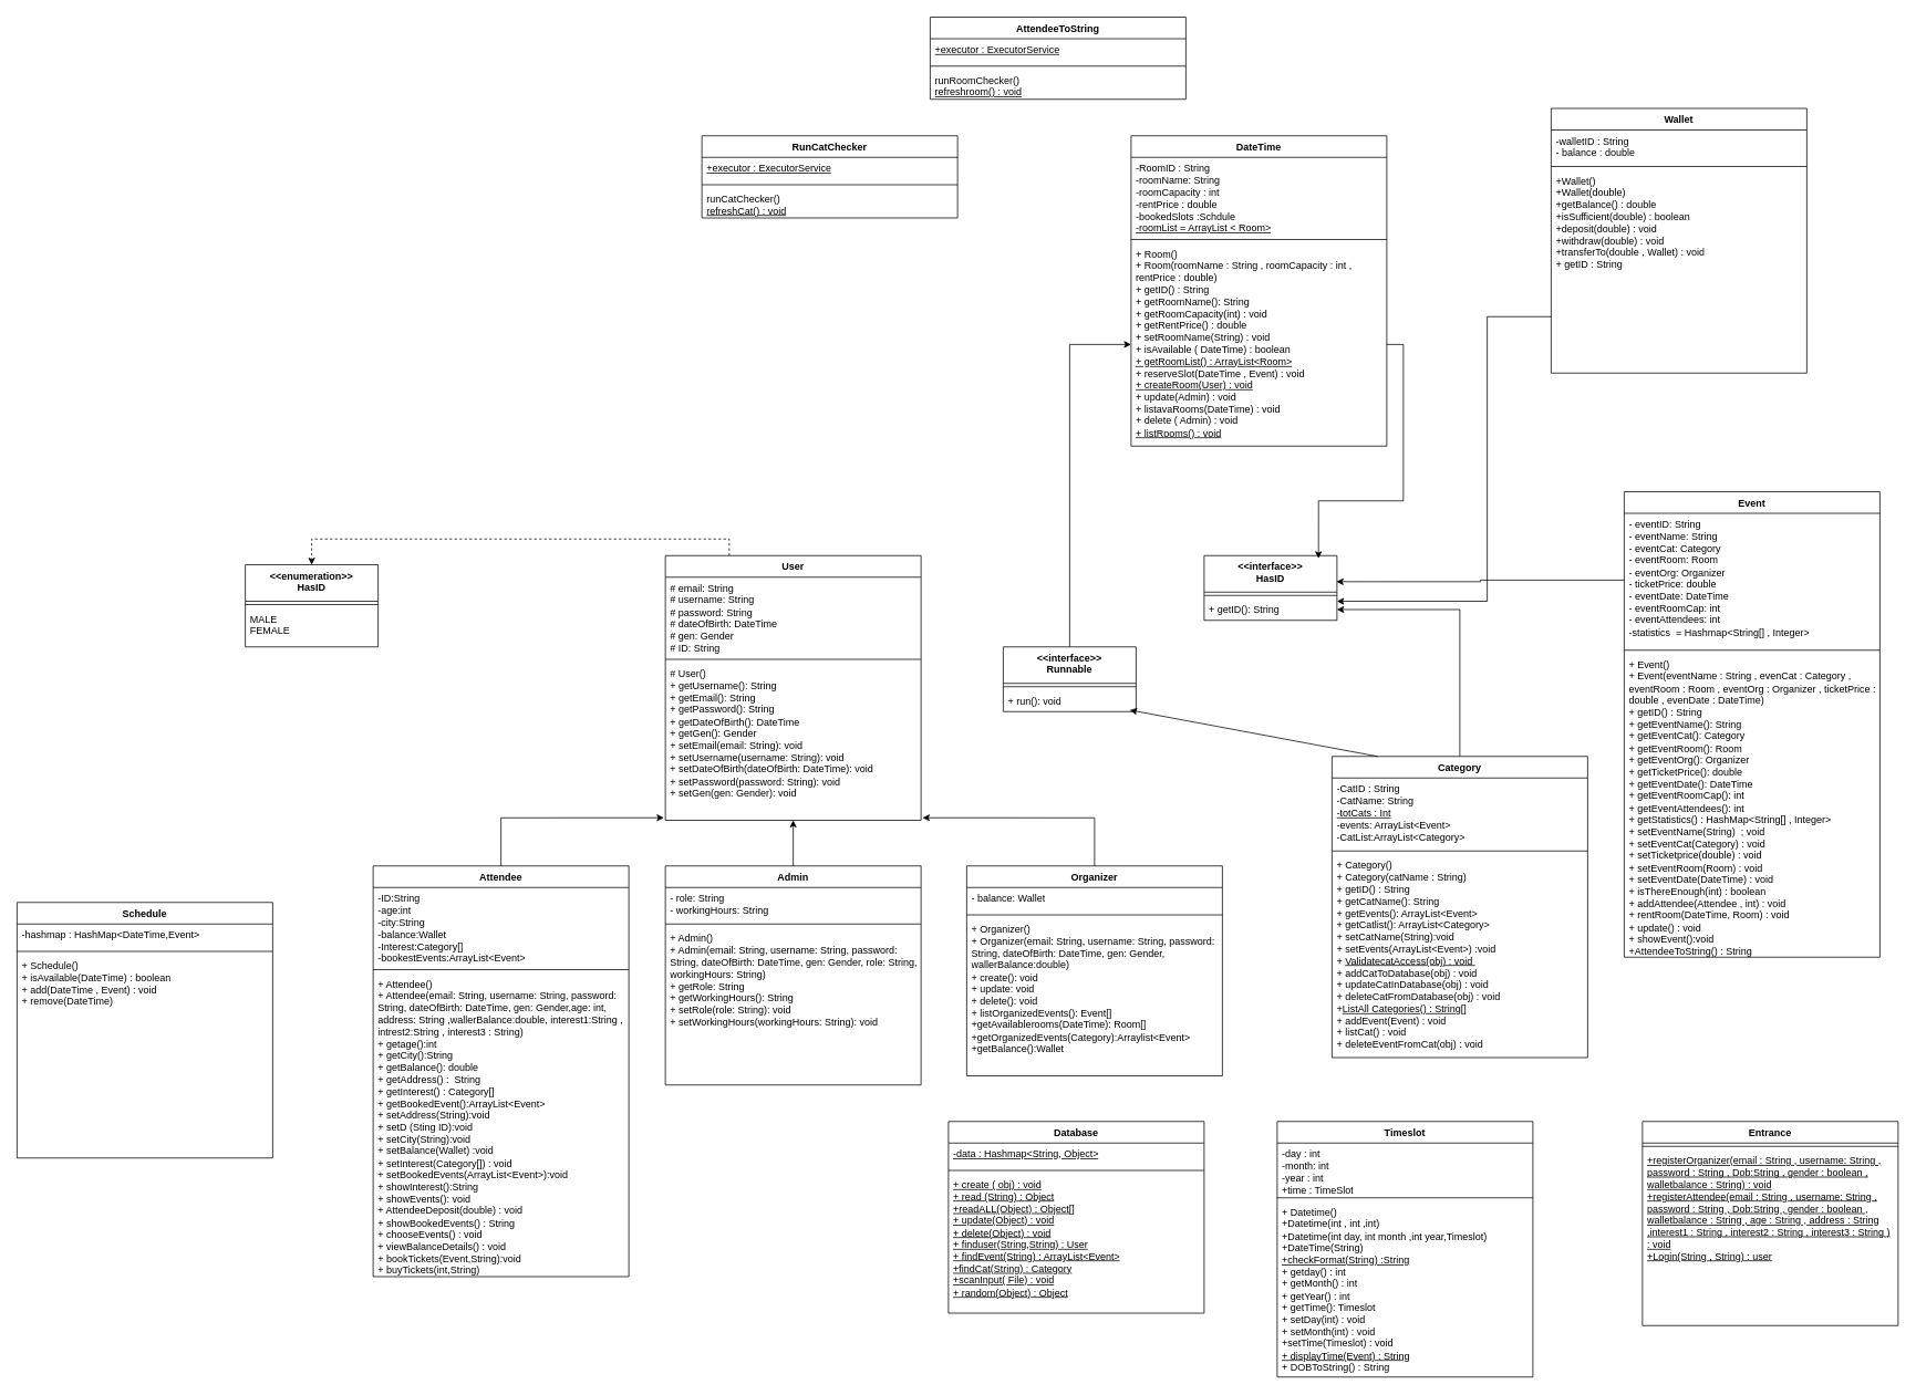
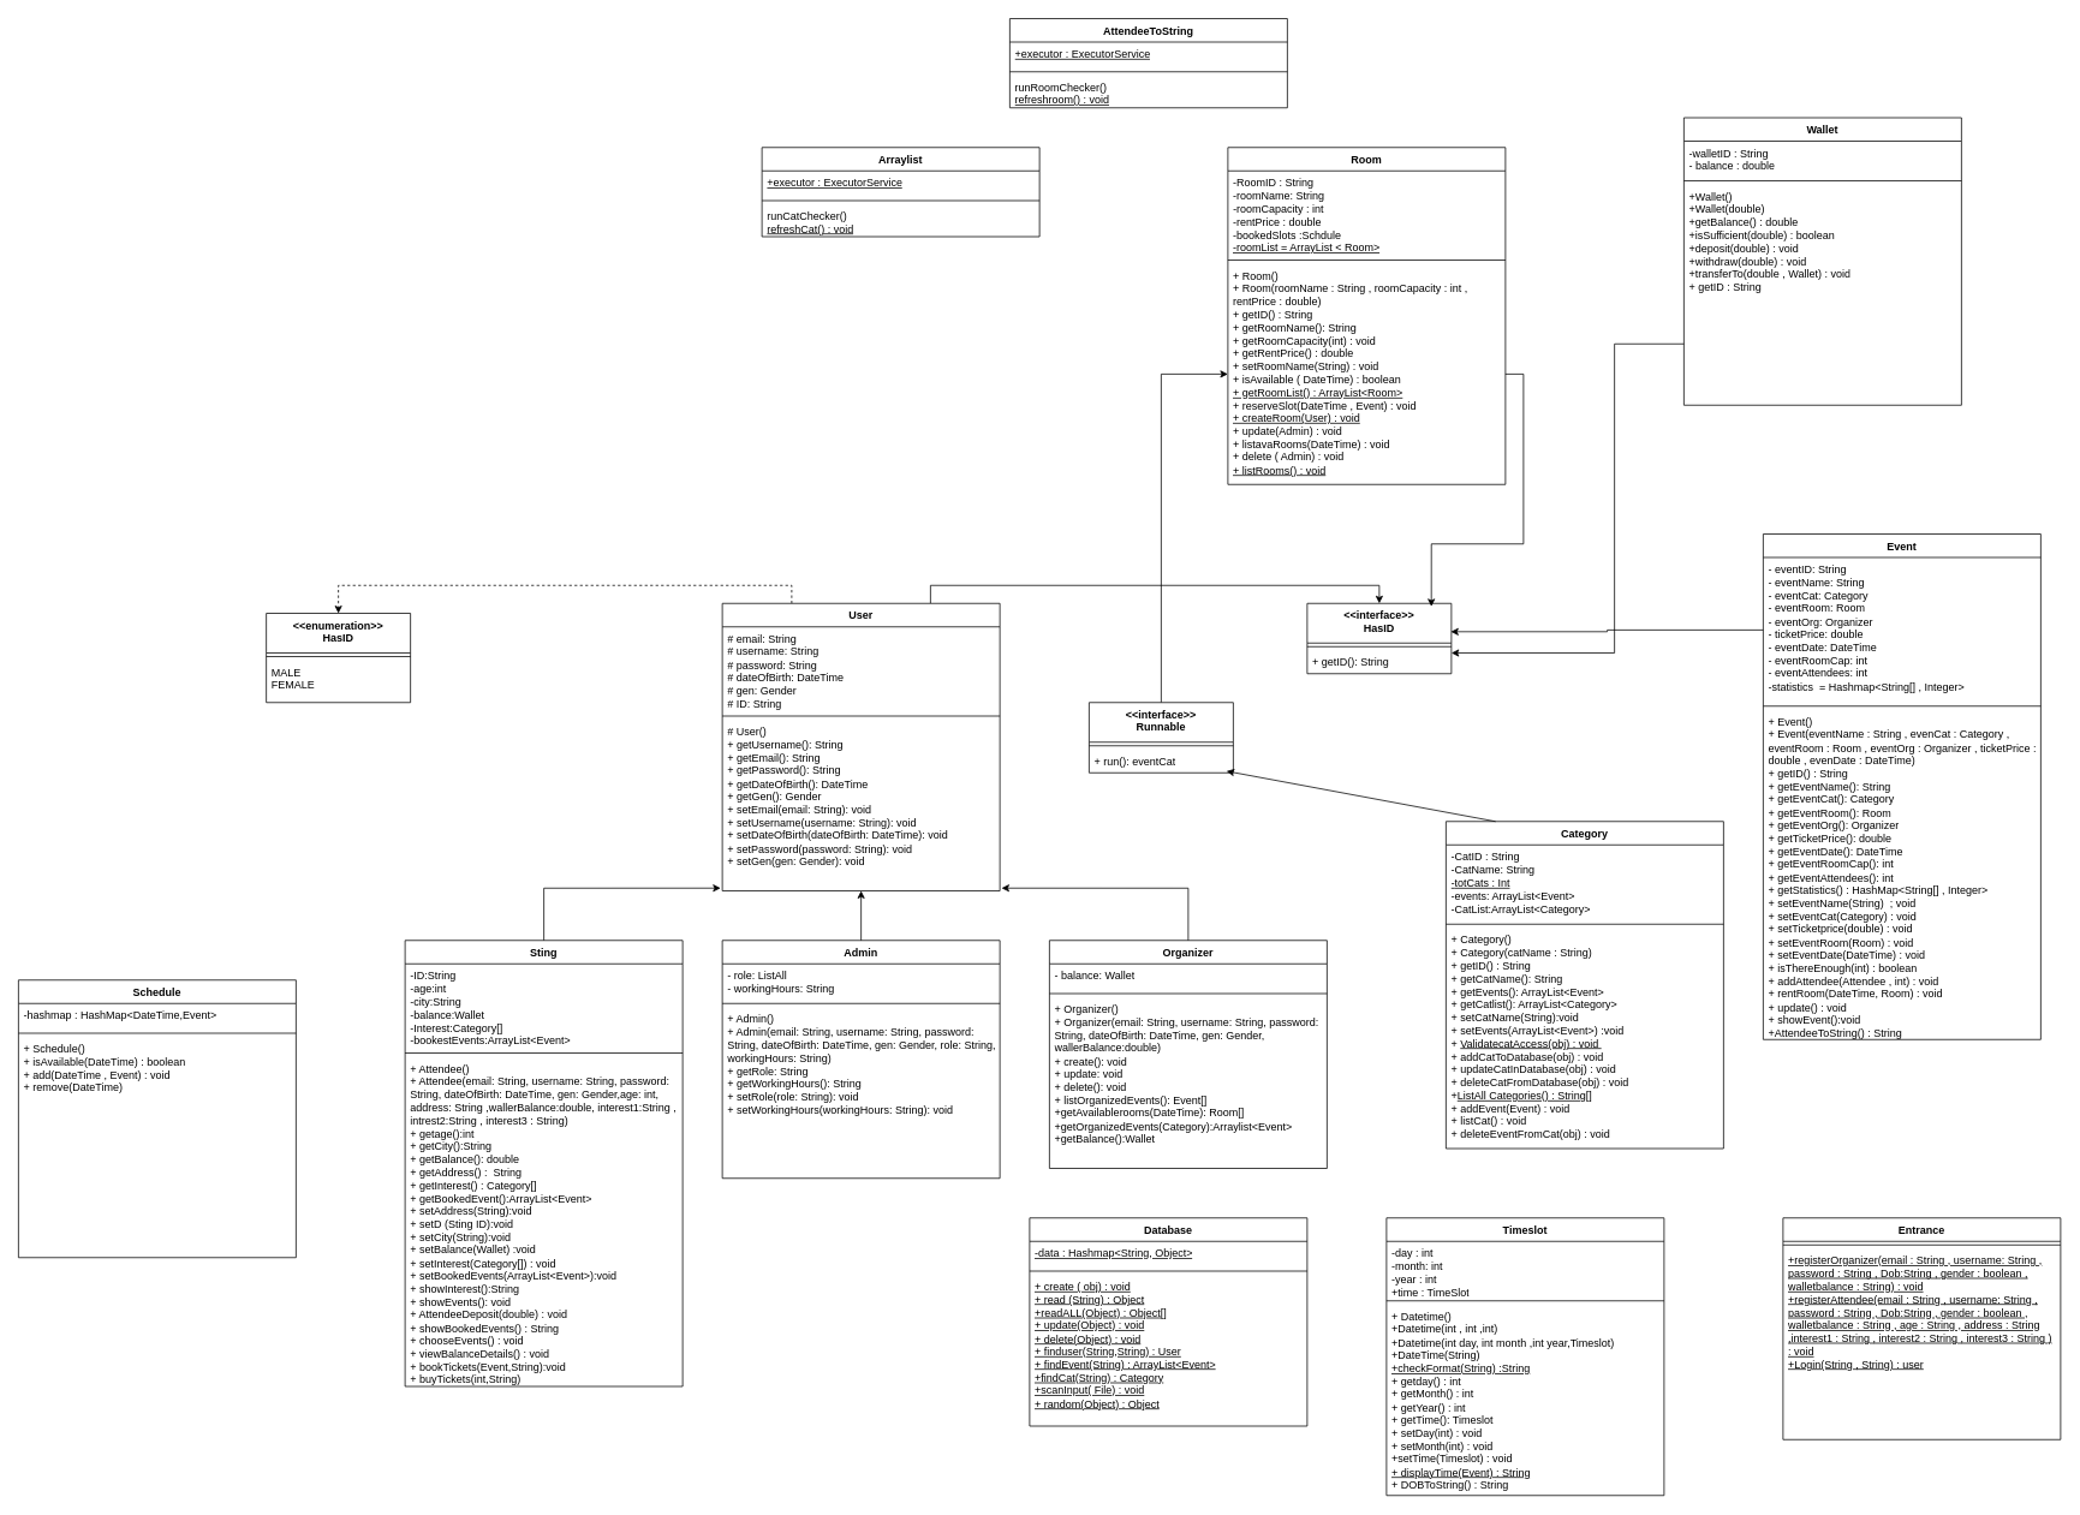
- <mxCell id="59" value="RunCatChecker" style="swimlane;fontStyle=1;align=center;verticalAlign=top;childLayout=stackLayout;horizontal=1;startSize=26;horizontalStack=0;resizeParent=1;resizeParentMax=0;resizeLast=0;collapsible=1;marginBottom=0;whiteSpace=wrap;html=1;" vertex="1" parent="1"><mxGeometry x="845" y="163" width="308" height="99" as="geometry" /></mxCell>
+ <mxCell id="59" value="Arraylist" style="swimlane;fontStyle=1;align=center;verticalAlign=top;childLayout=stackLayout;horizontal=1;startSize=26;horizontalStack=0;resizeParent=1;resizeParentMax=0;resizeLast=0;collapsible=1;marginBottom=0;whiteSpace=wrap;html=1;" vertex="1" parent="1"><mxGeometry x="845" y="163" width="308" height="99" as="geometry" /></mxCell>
- <mxCell id="53" value="DateTime" style="swimlane;fontStyle=1;align=center;verticalAlign=top;childLayout=stackLayout;horizontal=1;startSize=26;horizontalStack=0;resizeParent=1;resizeParentMax=0;resizeLast=0;collapsible=1;marginBottom=0;whiteSpace=wrap;html=1;" vertex="1" parent="1"><mxGeometry x="1362" y="163" width="308" height="374" as="geometry" /></mxCell>
+ <mxCell id="53" value="Room" style="swimlane;fontStyle=1;align=center;verticalAlign=top;childLayout=stackLayout;horizontal=1;startSize=26;horizontalStack=0;resizeParent=1;resizeParentMax=0;resizeLast=0;collapsible=1;marginBottom=0;whiteSpace=wrap;html=1;" vertex="1" parent="1"><mxGeometry x="1362" y="163" width="308" height="374" as="geometry" /></mxCell>
+ <mxCell id="11" style="edgeStyle=orthogonalEdgeStyle;rounded=0;orthogonalLoop=1;jettySize=auto;html=1;exitX=0.75;exitY=0;exitDx=0;exitDy=0;entryX=0.5;entryY=0;entryDx=0;entryDy=0;" parent="1" source="12" target="16" edge="1"><mxGeometry relative="1" as="geometry" /></mxCell>
- <mxCell id="37" style="edgeStyle=orthogonalEdgeStyle;rounded=0;orthogonalLoop=1;jettySize=auto;html=1;entryX=1;entryY=0.5;entryDx=0;entryDy=0;" edge="1" parent="1" source="38" target="18"><mxGeometry relative="1" as="geometry" /></mxCell>
- <mxCell id="36" value="+ run(): void" style="text;strokeColor=none;fillColor=none;align=left;verticalAlign=top;spacingLeft=4;spacingRight=4;overflow=hidden;rotatable=0;points=[[0,0.5],[1,0.5]];portConstraint=eastwest;whiteSpace=wrap;html=1;" vertex="1" parent="34"><mxGeometry y="52" width="160" height="26" as="geometry" /></mxCell>
+ <mxCell id="36" value="+ run(): eventCat" style="text;strokeColor=none;fillColor=none;align=left;verticalAlign=top;spacingLeft=4;spacingRight=4;overflow=hidden;rotatable=0;points=[[0,0.5],[1,0.5]];portConstraint=eastwest;whiteSpace=wrap;html=1;" vertex="1" parent="34"><mxGeometry y="52" width="160" height="26" as="geometry" /></mxCell>
- <mxCell id="28" value="Attendee" style="swimlane;fontStyle=1;align=center;verticalAlign=top;childLayout=stackLayout;horizontal=1;startSize=26;horizontalStack=0;resizeParent=1;resizeParentMax=0;resizeLast=0;collapsible=1;marginBottom=0;whiteSpace=wrap;html=1;" vertex="1" parent="1"><mxGeometry x="449" y="1043" width="308" height="495" as="geometry" /></mxCell>
+ <mxCell id="28" value="Sting" style="swimlane;fontStyle=1;align=center;verticalAlign=top;childLayout=stackLayout;horizontal=1;startSize=26;horizontalStack=0;resizeParent=1;resizeParentMax=0;resizeLast=0;collapsible=1;marginBottom=0;whiteSpace=wrap;html=1;" vertex="1" parent="1"><mxGeometry x="449" y="1043" width="308" height="495" as="geometry" /></mxCell>
- <mxCell id="3" value="- role: String&lt;div&gt;- workingHours: String&lt;/div&gt;" style="text;strokeColor=none;fillColor=none;align=left;verticalAlign=top;spacingLeft=4;spacingRight=4;overflow=hidden;rotatable=0;points=[[0,0.5],[1,0.5]];portConstraint=eastwest;whiteSpace=wrap;html=1;" parent="2" vertex="1"><mxGeometry y="26" width="308" height="40" as="geometry" /></mxCell>
+ <mxCell id="3" value="- role: ListAll&lt;div&gt;- workingHours: String&lt;/div&gt;" style="text;strokeColor=none;fillColor=none;align=left;verticalAlign=top;spacingLeft=4;spacingRight=4;overflow=hidden;rotatable=0;points=[[0,0.5],[1,0.5]];portConstraint=eastwest;whiteSpace=wrap;html=1;" parent="2" vertex="1"><mxGeometry y="26" width="308" height="40" as="geometry" /></mxCell>
